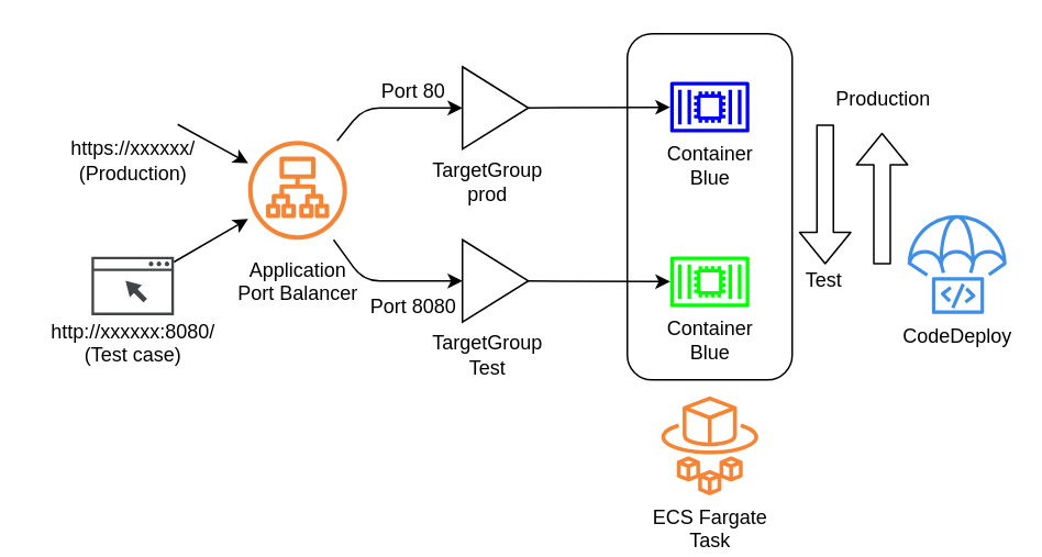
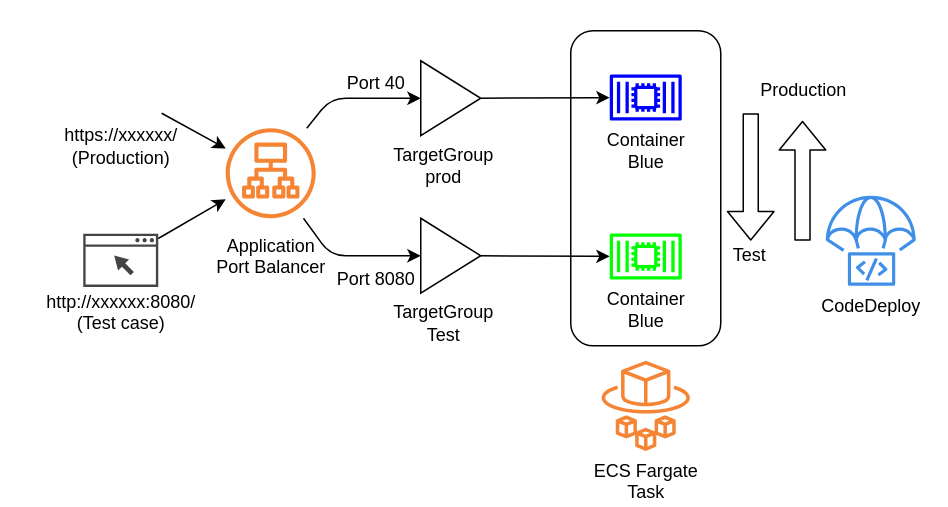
- <mxCell id="20" value="Port 80" style="text;html=1;align=center;verticalAlign=middle;resizable=0;points=[];autosize=1;strokeColor=none;fillColor=none;" vertex="1" parent="1"><mxGeometry x="220" y="40" width="60" height="30" as="geometry" /></mxCell>
+ <mxCell id="20" value="Port 40" style="text;html=1;align=center;verticalAlign=middle;resizable=0;points=[];autosize=1;strokeColor=none;fillColor=none;" vertex="1" parent="1"><mxGeometry x="220" y="40" width="60" height="30" as="geometry" /></mxCell>
